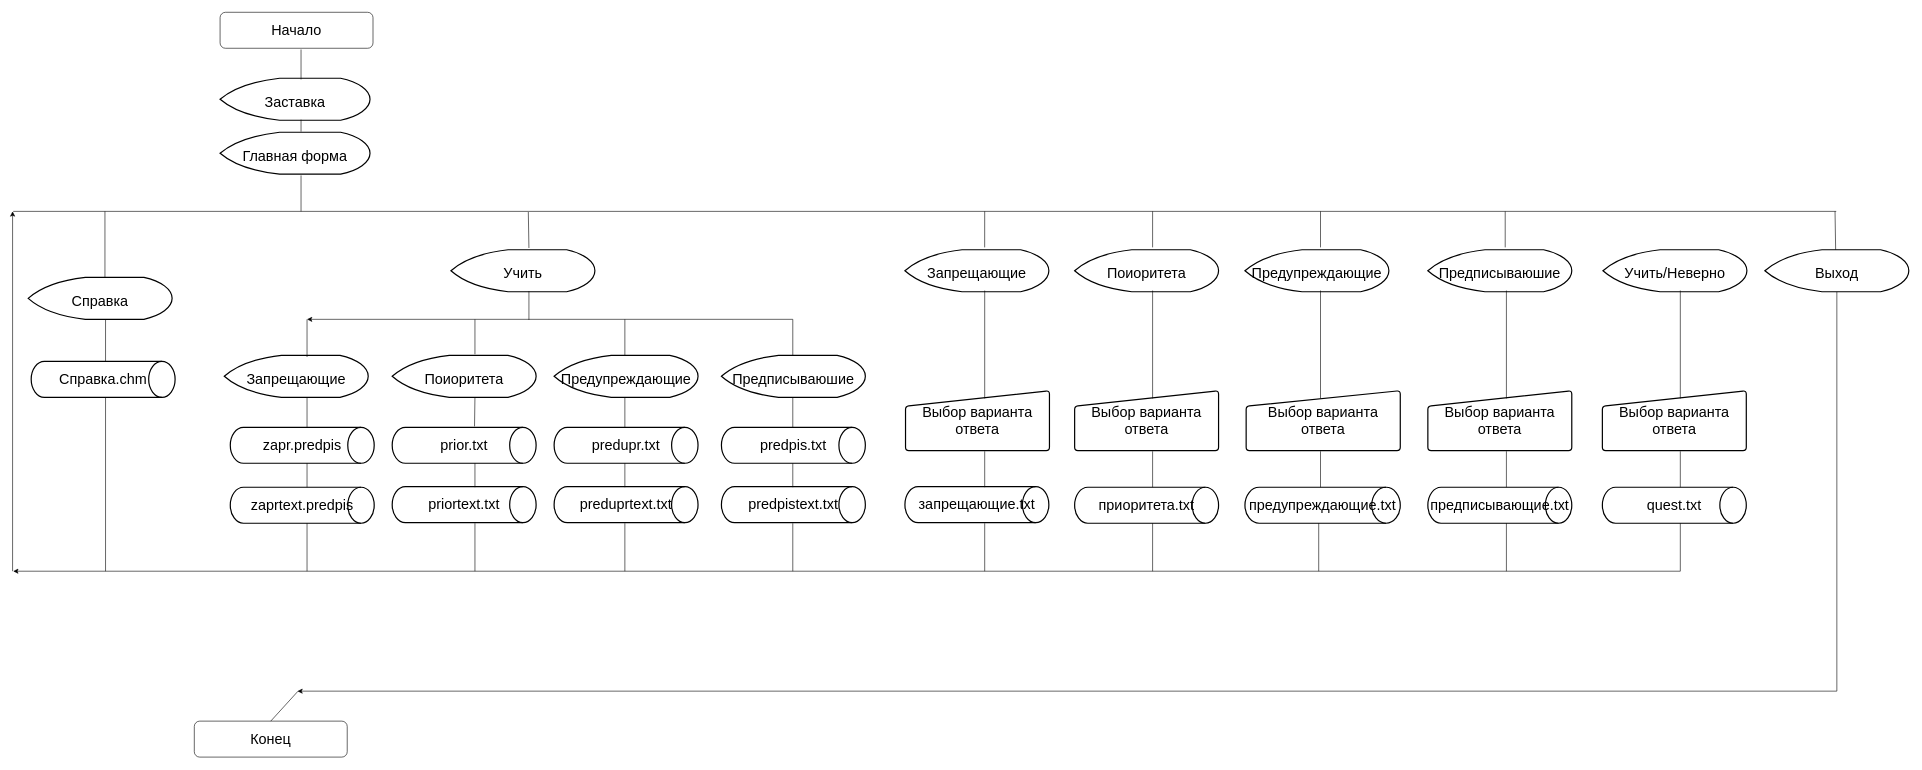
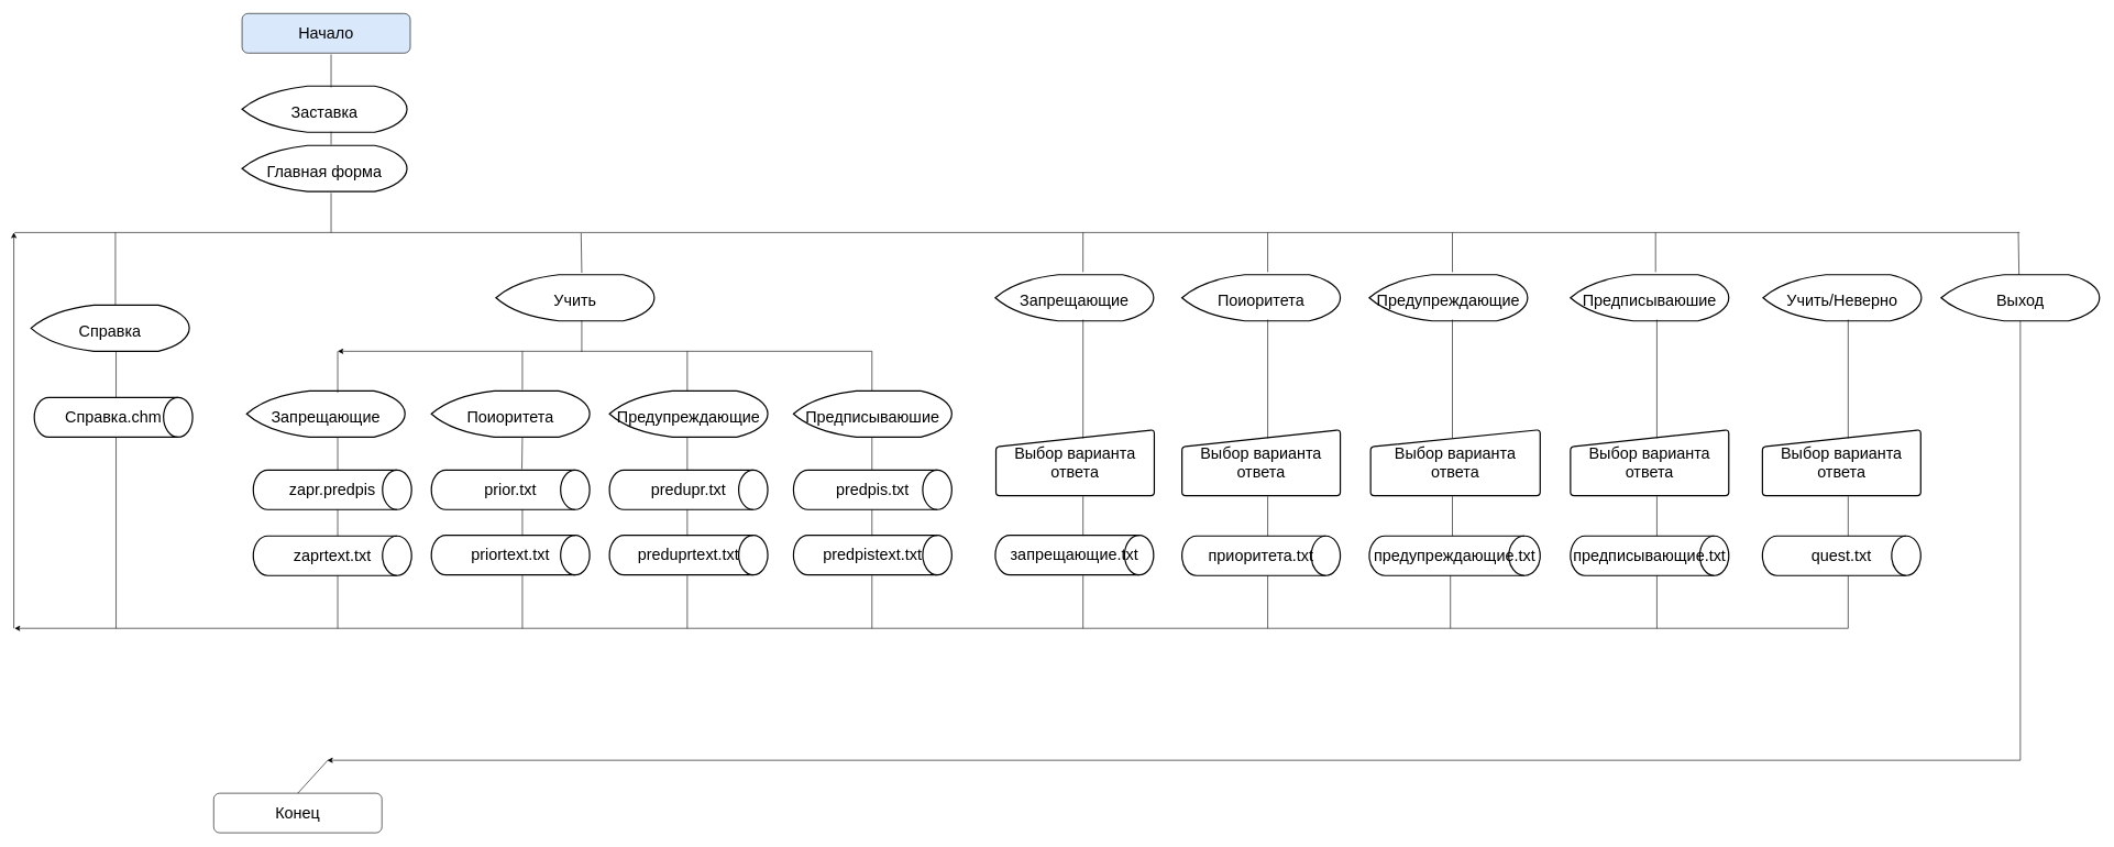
- <mxCell id="33" value="Начало" style="rounded=1;whiteSpace=wrap;html=1;fontSize=24;" parent="1" vertex="1"><mxGeometry x="366" y="20" width="255" height="60" as="geometry" /></mxCell>
+ <mxCell id="33" value="Начало" style="rounded=1;whiteSpace=wrap;html=1;fontSize=24;fillColor=#dae8fc;" parent="1" vertex="1"><mxGeometry x="366" y="20" width="255" height="60" as="geometry" /></mxCell>
- <mxCell id="11" value="zaprtext.predpis" style="strokeWidth=2;html=1;shape=mxgraph.flowchart.direct_data;whiteSpace=wrap;fontSize=24;" parent="1" vertex="1"><mxGeometry x="383" y="812" width="240" height="60" as="geometry" /></mxCell>
+ <mxCell id="11" value="zaprtext.txt" style="strokeWidth=2;html=1;shape=mxgraph.flowchart.direct_data;whiteSpace=wrap;fontSize=24;" parent="1" vertex="1"><mxGeometry x="383" y="812" width="240" height="60" as="geometry" /></mxCell>
